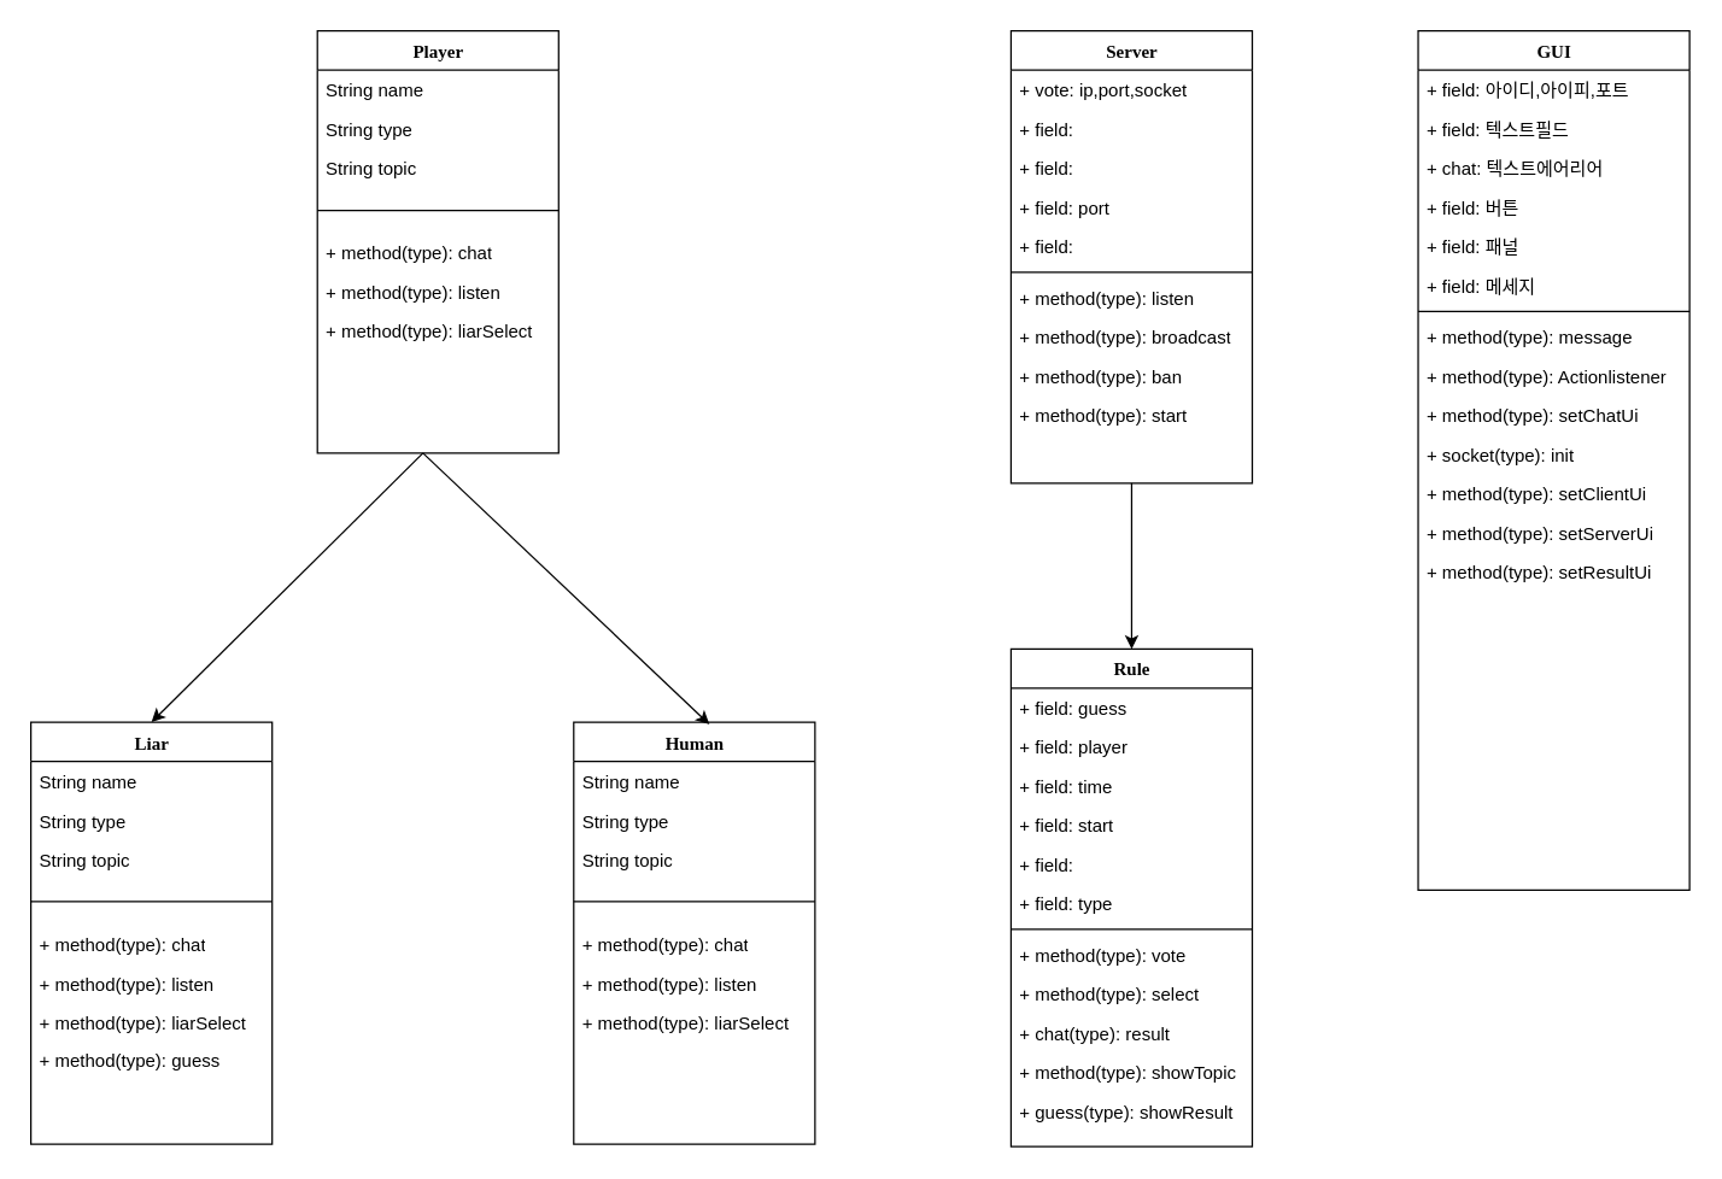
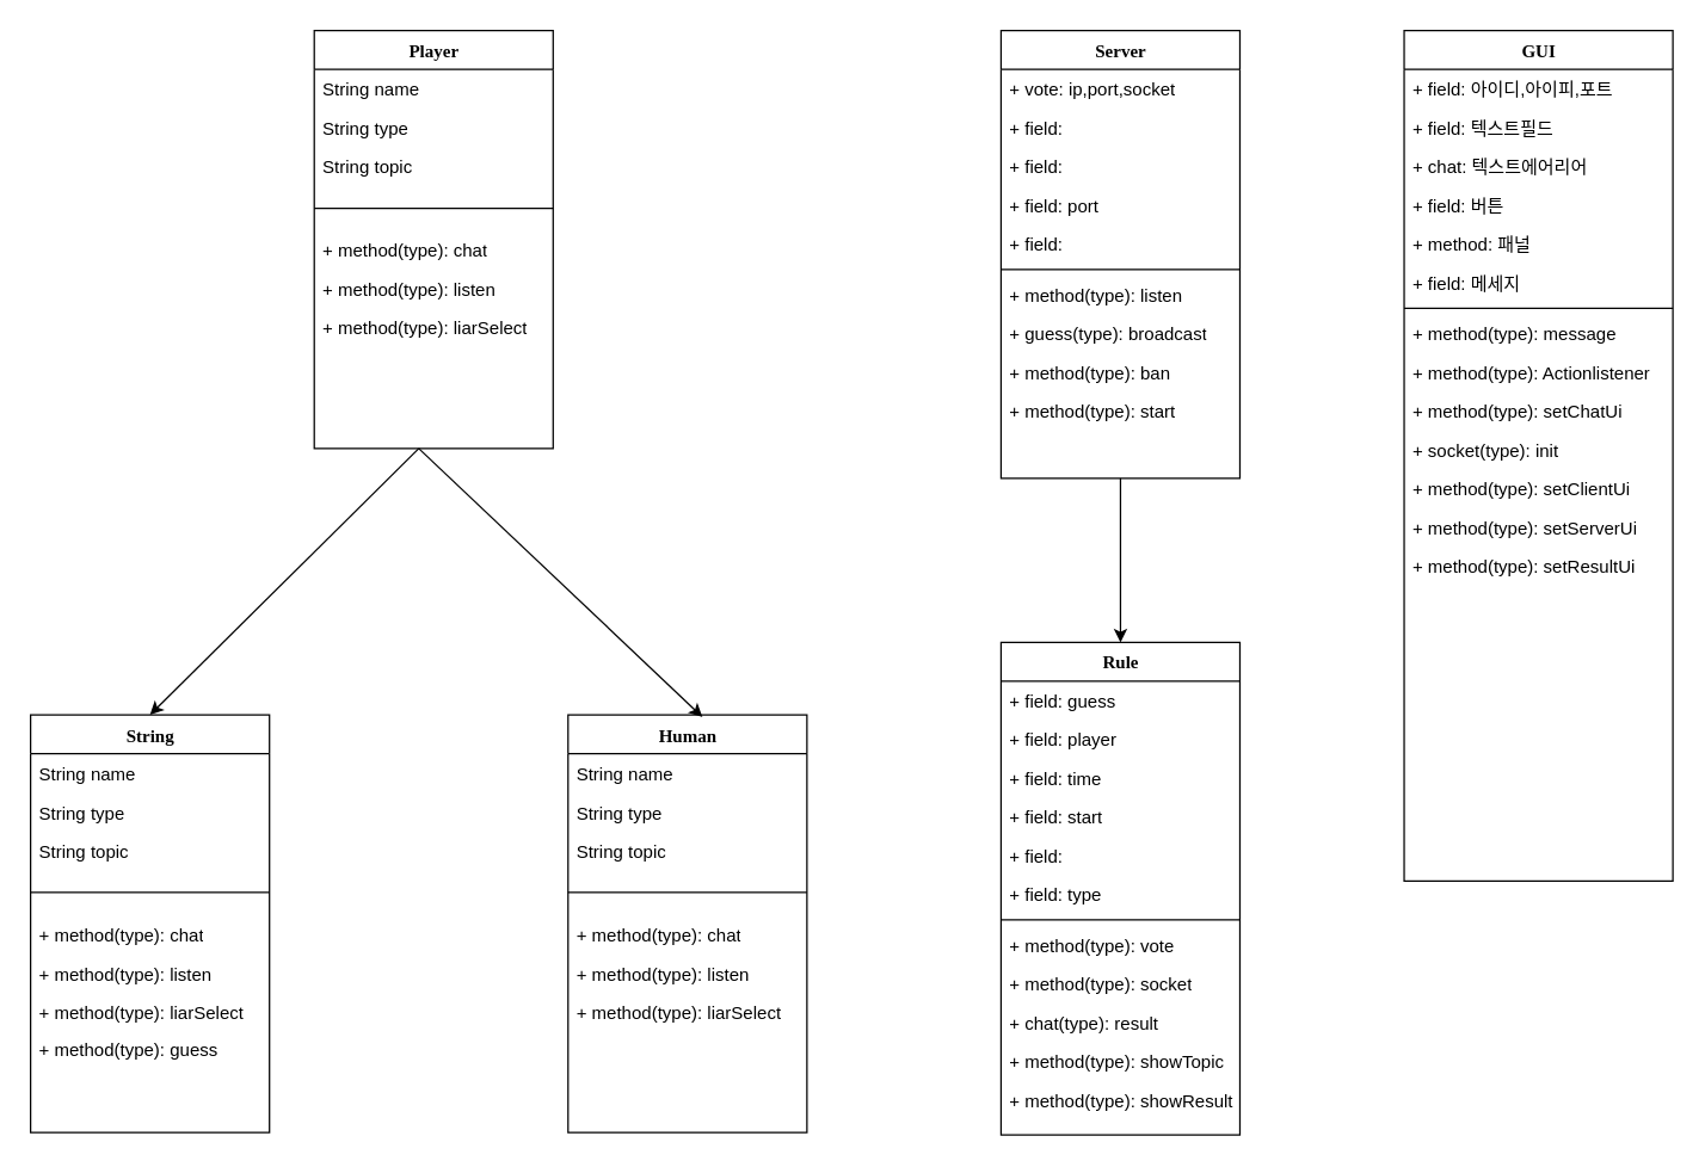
- <mxCell id="15" value="+ field: 패널" style="text;html=1;strokeColor=none;fillColor=none;align=left;verticalAlign=top;spacingLeft=4;spacingRight=4;whiteSpace=wrap;overflow=hidden;rotatable=0;points=[[0,0.5],[1,0.5]];portConstraint=eastwest;" parent="10" vertex="1"><mxGeometry y="130" width="180" height="26" as="geometry" /></mxCell>
+ <mxCell id="15" value="+ method: 패널" style="text;html=1;strokeColor=none;fillColor=none;align=left;verticalAlign=top;spacingLeft=4;spacingRight=4;whiteSpace=wrap;overflow=hidden;rotatable=0;points=[[0,0.5],[1,0.5]];portConstraint=eastwest;" parent="10" vertex="1"><mxGeometry y="130" width="180" height="26" as="geometry" /></mxCell>
- <mxCell id="33" value="+ method(type): broadcast" style="text;html=1;strokeColor=none;fillColor=none;align=left;verticalAlign=top;spacingLeft=4;spacingRight=4;whiteSpace=wrap;overflow=hidden;rotatable=0;points=[[0,0.5],[1,0.5]];portConstraint=eastwest;" parent="25" vertex="1"><mxGeometry y="190" width="160" height="26" as="geometry" /></mxCell>
+ <mxCell id="33" value="+ guess(type): broadcast" style="text;html=1;strokeColor=none;fillColor=none;align=left;verticalAlign=top;spacingLeft=4;spacingRight=4;whiteSpace=wrap;overflow=hidden;rotatable=0;points=[[0,0.5],[1,0.5]];portConstraint=eastwest;" parent="25" vertex="1"><mxGeometry y="190" width="160" height="26" as="geometry" /></mxCell>
- <mxCell id="52" value="Liar" style="swimlane;html=1;fontStyle=1;align=center;verticalAlign=top;childLayout=stackLayout;horizontal=1;startSize=26;horizontalStack=0;resizeParent=1;resizeLast=0;collapsible=1;marginBottom=0;swimlaneFillColor=#ffffff;rounded=0;shadow=0;comic=0;labelBackgroundColor=none;strokeWidth=1;fillColor=none;fontFamily=Verdana;fontSize=12" vertex="1" parent="1"><mxGeometry y="478.5" width="160" height="280" as="geometry" x="20" /></mxCell>
+ <mxCell id="52" value="String" style="swimlane;html=1;fontStyle=1;align=center;verticalAlign=top;childLayout=stackLayout;horizontal=1;startSize=26;horizontalStack=0;resizeParent=1;resizeLast=0;collapsible=1;marginBottom=0;swimlaneFillColor=#ffffff;rounded=0;shadow=0;comic=0;labelBackgroundColor=none;strokeWidth=1;fillColor=none;fontFamily=Verdana;fontSize=12" vertex="1" parent="1"><mxGeometry y="478.5" width="160" height="280" as="geometry" x="20" /></mxCell>
- <mxCell id="48" value="+ method(type): select" style="text;html=1;strokeColor=none;fillColor=none;align=left;verticalAlign=top;spacingLeft=4;spacingRight=4;whiteSpace=wrap;overflow=hidden;rotatable=0;points=[[0,0.5],[1,0.5]];portConstraint=eastwest;" parent="39" vertex="1"><mxGeometry y="216" width="160" height="26" as="geometry" /></mxCell>
+ <mxCell id="48" value="+ method(type): socket" style="text;html=1;strokeColor=none;fillColor=none;align=left;verticalAlign=top;spacingLeft=4;spacingRight=4;whiteSpace=wrap;overflow=hidden;rotatable=0;points=[[0,0.5],[1,0.5]];portConstraint=eastwest;" parent="39" vertex="1"><mxGeometry y="216" width="160" height="26" as="geometry" /></mxCell>
- <mxCell id="51" value="+ guess(type): showResult" style="text;html=1;strokeColor=none;fillColor=none;align=left;verticalAlign=top;spacingLeft=4;spacingRight=4;whiteSpace=wrap;overflow=hidden;rotatable=0;points=[[0,0.5],[1,0.5]];portConstraint=eastwest;" vertex="1" parent="39"><mxGeometry y="294" width="160" height="26" as="geometry" /></mxCell>
+ <mxCell id="51" value="+ method(type): showResult" style="text;html=1;strokeColor=none;fillColor=none;align=left;verticalAlign=top;spacingLeft=4;spacingRight=4;whiteSpace=wrap;overflow=hidden;rotatable=0;points=[[0,0.5],[1,0.5]];portConstraint=eastwest;" vertex="1" parent="39"><mxGeometry y="294" width="160" height="26" as="geometry" /></mxCell>
